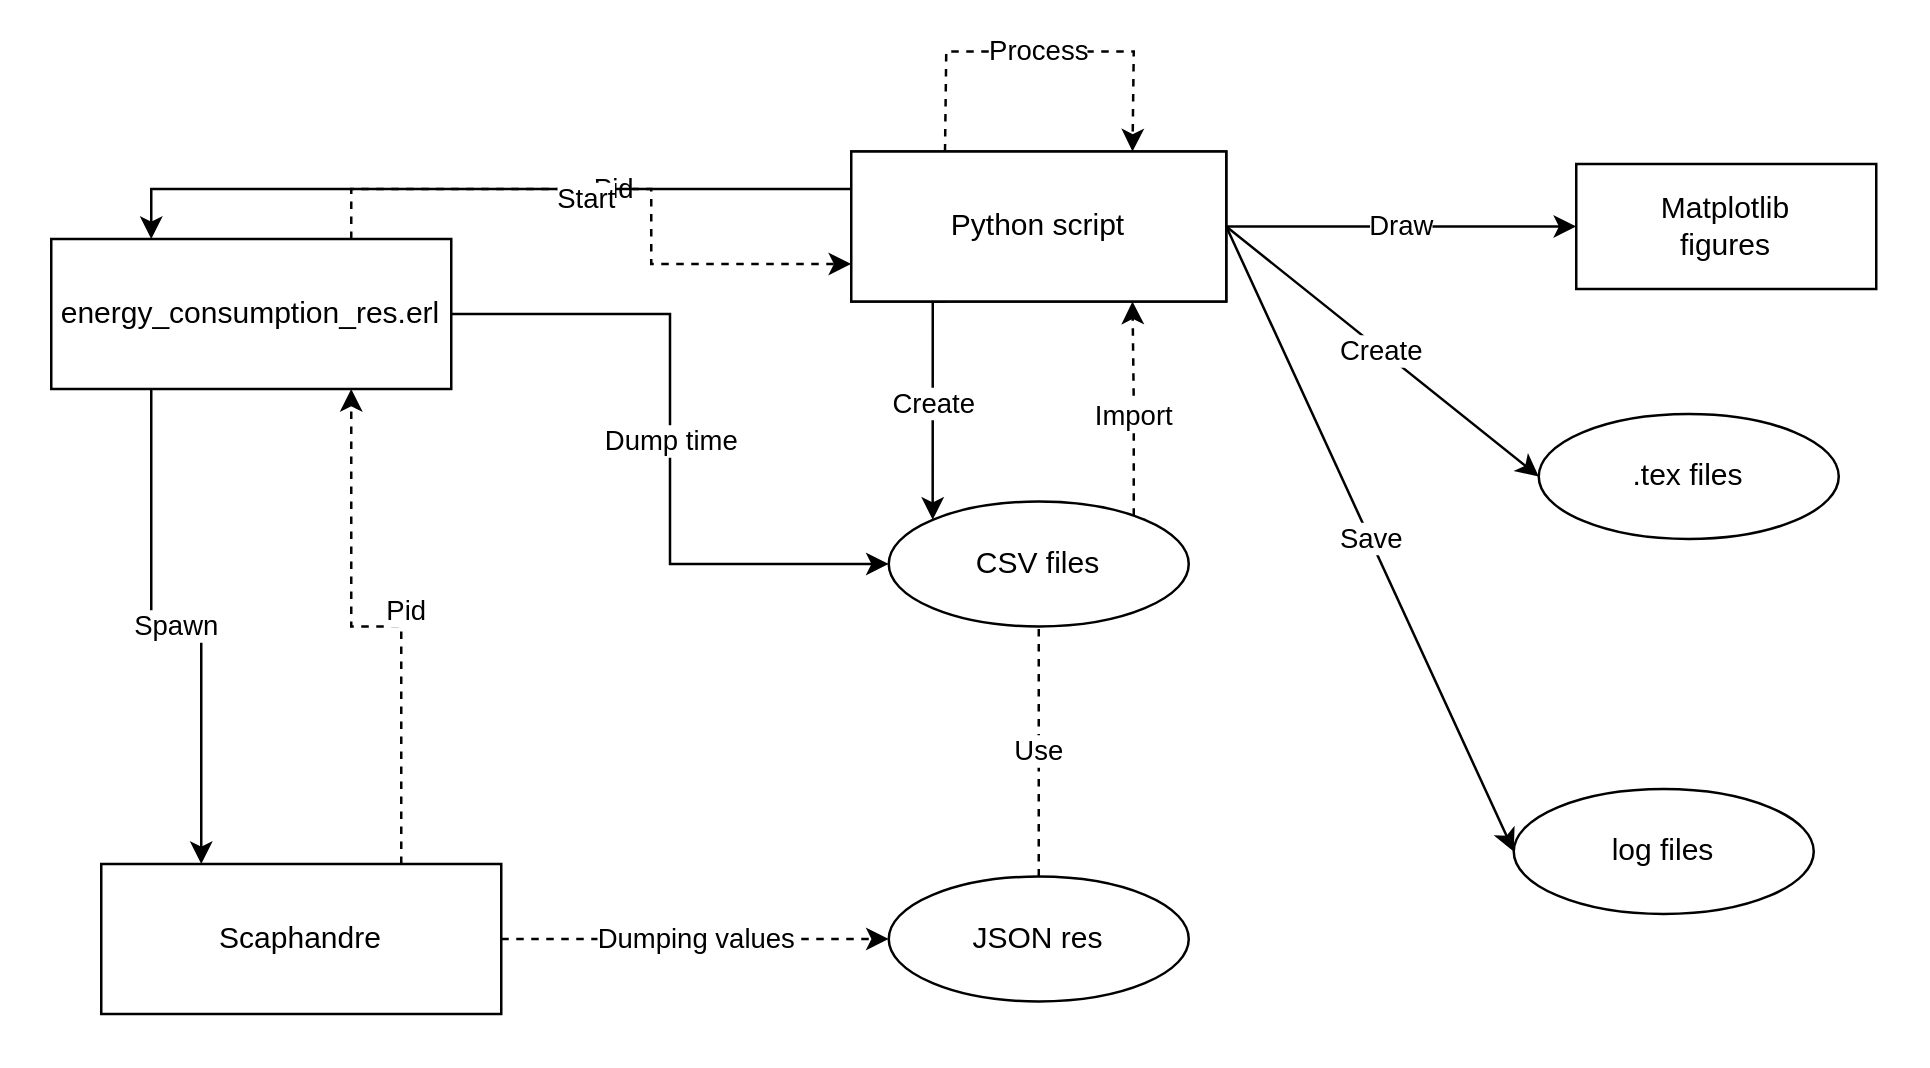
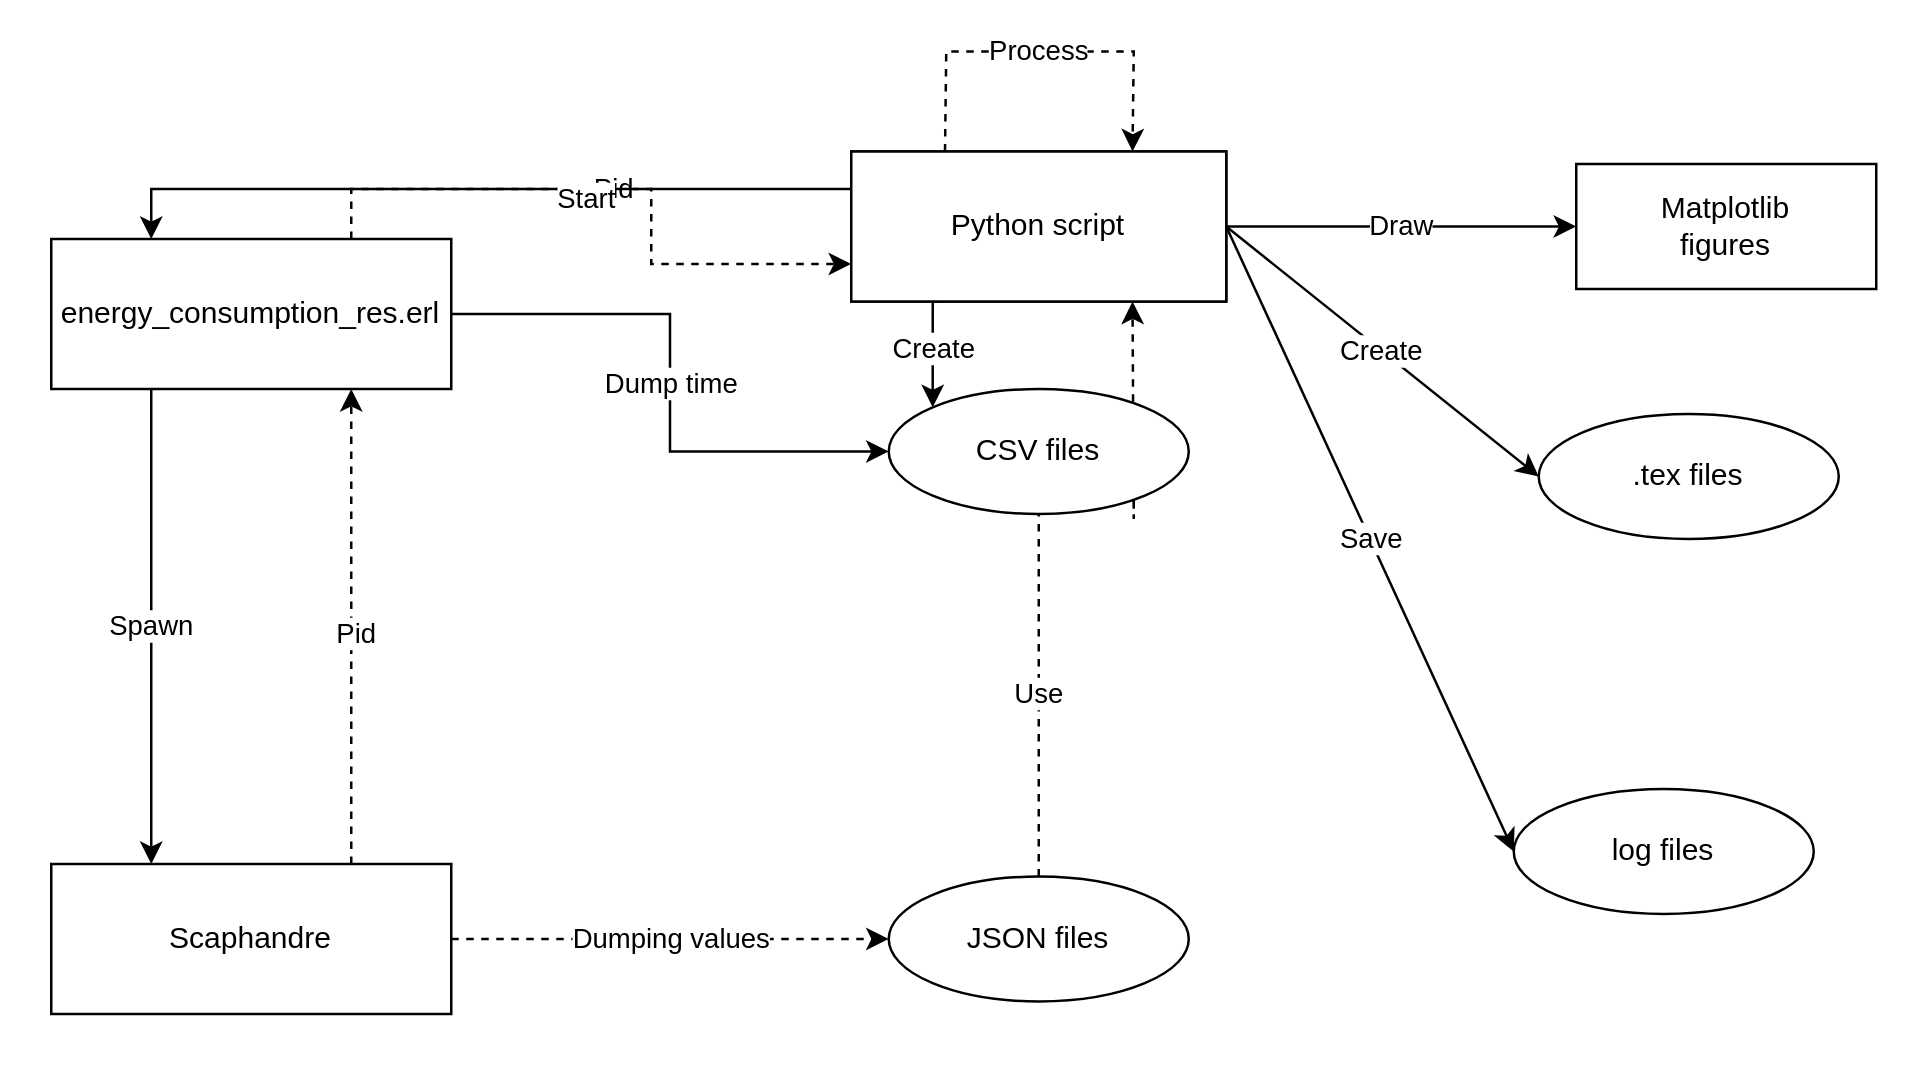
- <mxCell id="17" value="CSV files" style="ellipse;whiteSpace=wrap;html=1;" vertex="1" parent="1"><mxGeometry x="355" y="200" width="120" height="50" as="geometry" /></mxCell>
+ <mxCell id="17" value="CSV files" style="ellipse;whiteSpace=wrap;html=1;" vertex="1" parent="1"><mxGeometry x="355" y="155" width="120" height="50" as="geometry" /></mxCell>
- <mxCell id="5" value="Scaphandre" style="rounded=0;whiteSpace=wrap;html=1;" vertex="1" parent="1"><mxGeometry x="40" y="345" width="160" height="60" as="geometry" /></mxCell>
+ <mxCell id="5" value="Scaphandre" style="rounded=0;whiteSpace=wrap;html=1;" vertex="1" parent="1"><mxGeometry x="20" y="345" width="160" height="60" as="geometry" /></mxCell>
- <mxCell id="14" value="JSON res" style="ellipse;whiteSpace=wrap;html=1;" vertex="1" parent="1"><mxGeometry x="355" y="350" width="120" height="50" as="geometry" /></mxCell>
+ <mxCell id="14" value="JSON files" style="ellipse;whiteSpace=wrap;html=1;" vertex="1" parent="1"><mxGeometry x="355" y="350" width="120" height="50" as="geometry" /></mxCell>
